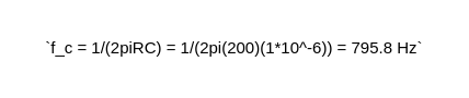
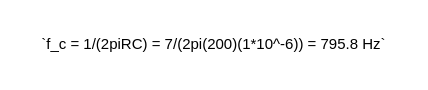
- <mxCell id="2" value="`f_c = 1/(2piRC) = 1/(2pi(200)(1*10^-6)) = 795.8 Hz`" style="text;html=1;align=center;verticalAlign=middle;resizable=0;points=[];autosize=1;strokeColor=none;fillColor=none;" vertex="1" parent="1"><mxGeometry x="20" y="20" width="300" height="30" as="geometry" /></mxCell>
+ <mxCell id="2" value="`f_c = 1/(2piRC) = 7/(2pi(200)(1*10^-6)) = 795.8 Hz`" style="text;html=1;align=center;verticalAlign=middle;resizable=0;points=[];autosize=1;strokeColor=none;fillColor=none;" vertex="1" parent="1"><mxGeometry x="20" y="20" width="300" height="30" as="geometry" /></mxCell>
